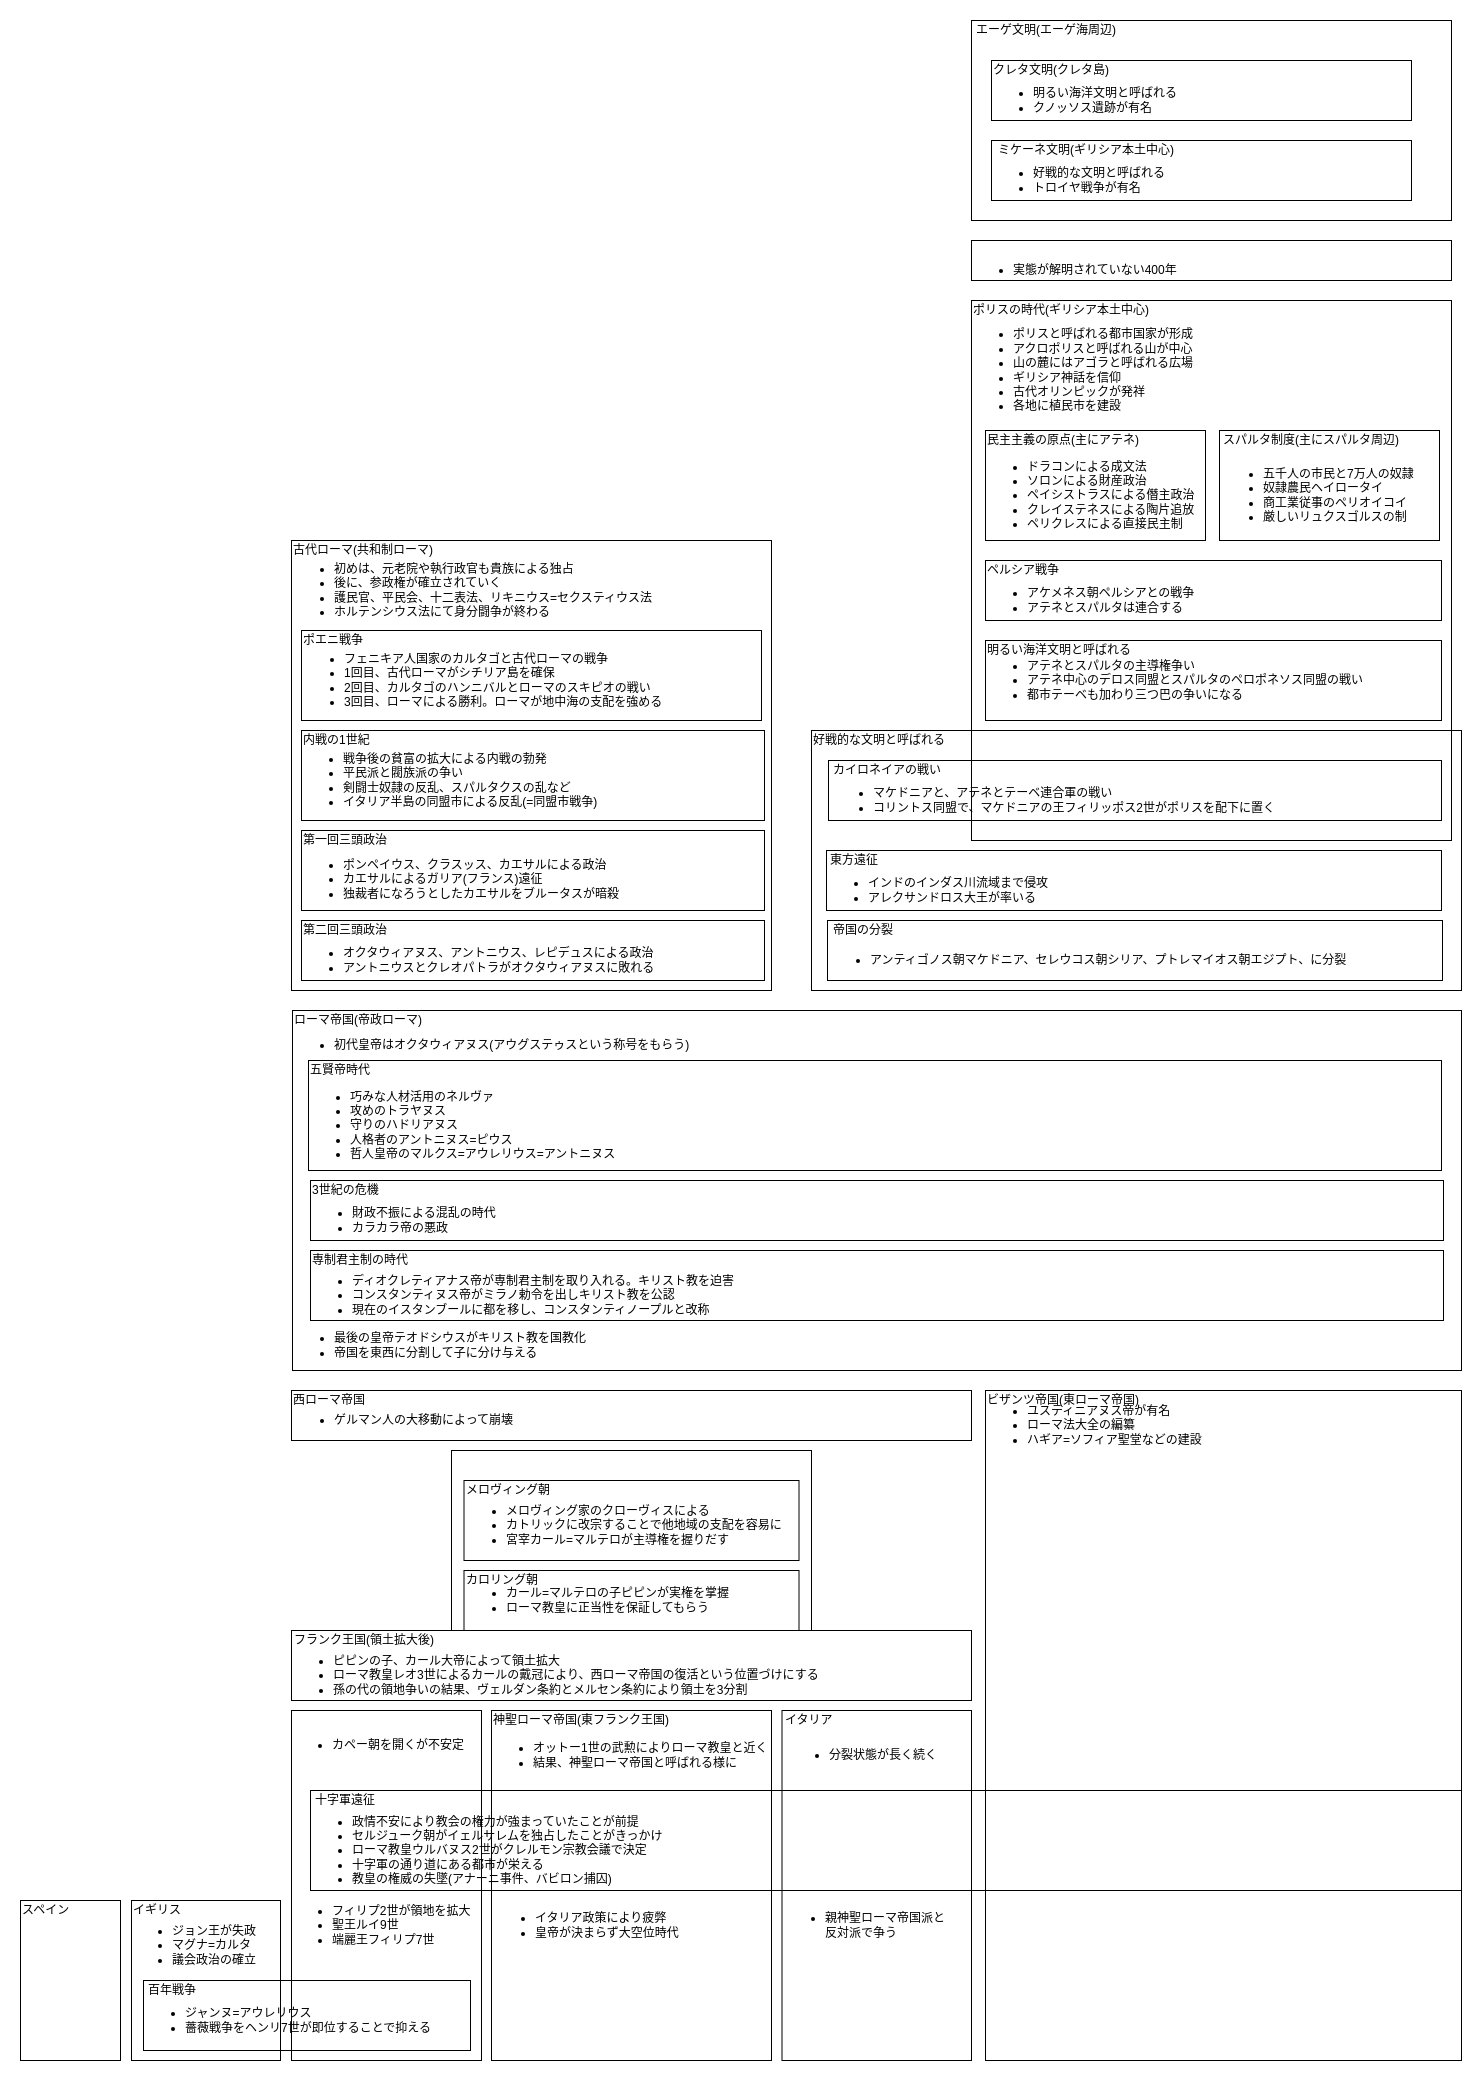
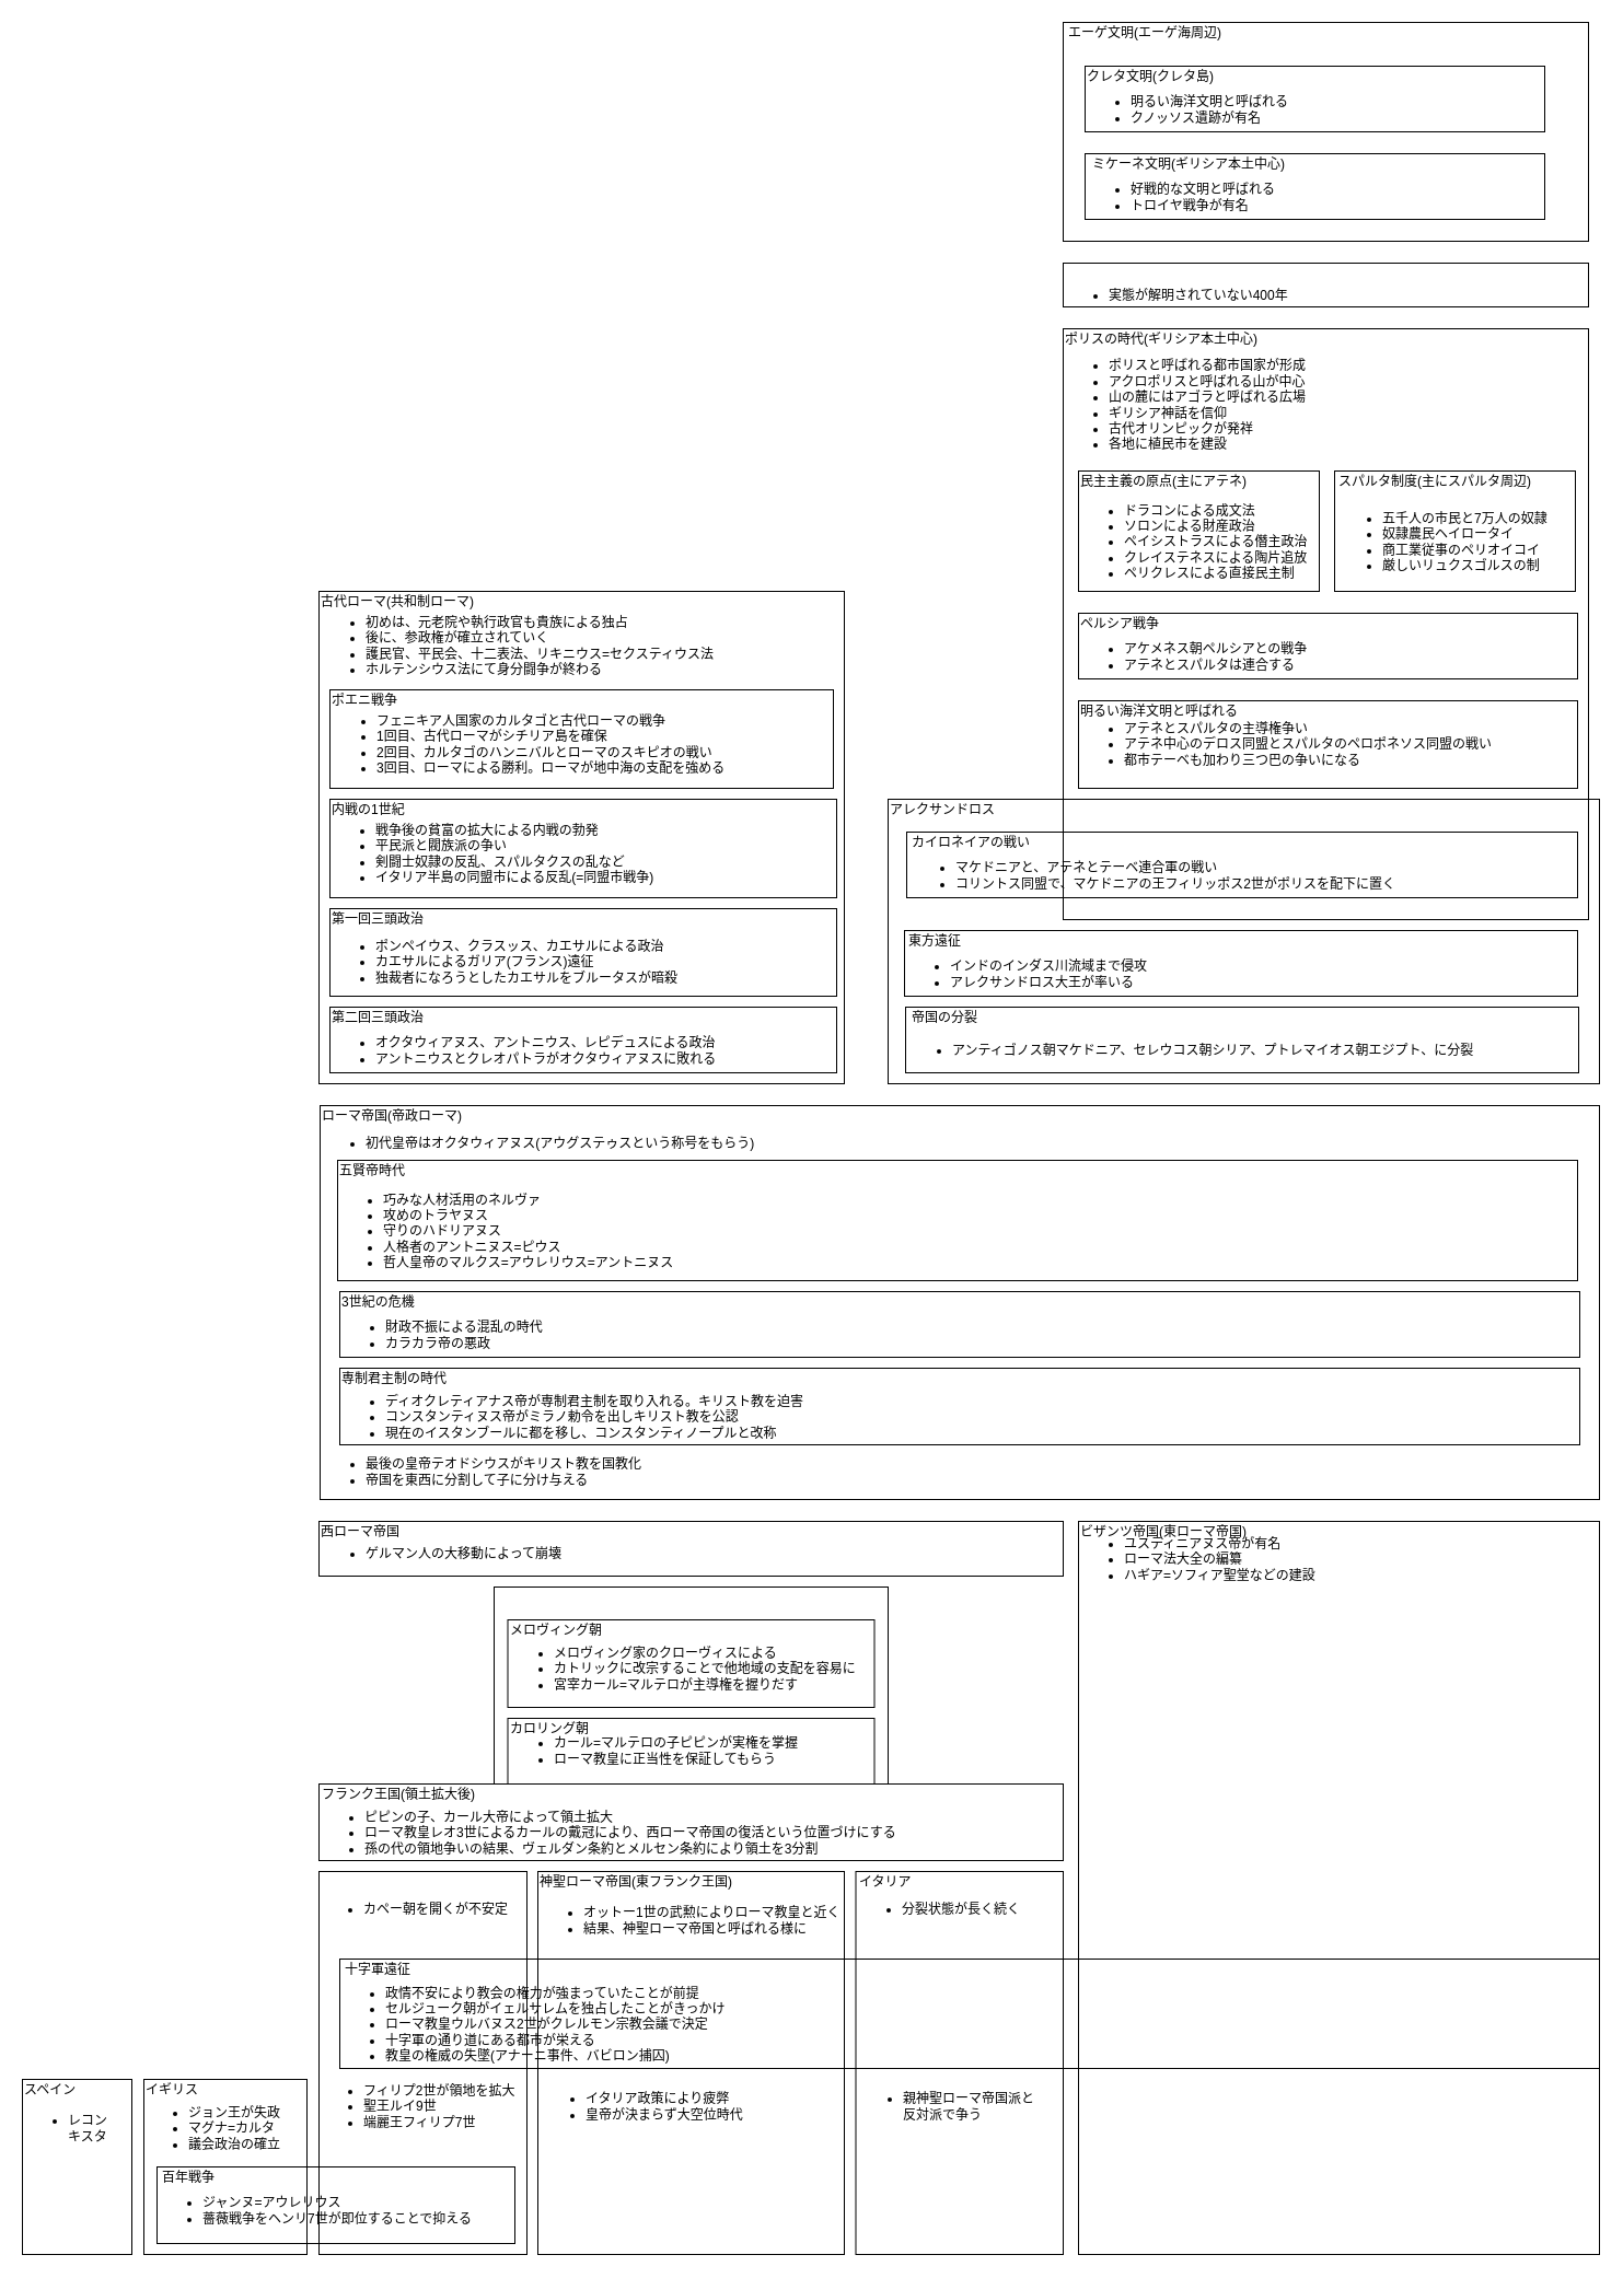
- <mxCell id="30" value="好戦的な文明と呼ばれる" style="text;html=1;strokeColor=none;fillColor=none;align=left;verticalAlign=middle;whiteSpace=wrap;rounded=0;" vertex="1" parent="1"><mxGeometry x="811" y="730" width="190" height="20" as="geometry" /></mxCell>
+ <mxCell id="30" value="アレクサンドロス" style="text;html=1;strokeColor=none;fillColor=none;align=left;verticalAlign=middle;whiteSpace=wrap;rounded=0;" vertex="1" parent="1"><mxGeometry x="811" y="730" width="190" height="20" as="geometry" /></mxCell>
- <mxCell id="86" value="&lt;ul&gt;&lt;li&gt;分裂状態が長く続く&lt;/li&gt;&lt;/ul&gt;" style="text;html=1;strokeColor=none;fillColor=none;align=left;verticalAlign=middle;whiteSpace=wrap;rounded=0;" vertex="1" parent="1"><mxGeometry x="786.5" y="1745" width="169.5" height="20" as="geometry" /></mxCell>
+ <mxCell id="86" value="&lt;ul&gt;&lt;li&gt;分裂状態が長く続く&lt;/li&gt;&lt;/ul&gt;" style="text;html=1;strokeColor=none;fillColor=none;align=left;verticalAlign=middle;whiteSpace=wrap;rounded=0;" vertex="1" parent="1"><mxGeometry x="781.5" y="1735" width="169.5" height="20" as="geometry" /></mxCell>
+ <mxCell id="102" value="&lt;ul&gt;&lt;li&gt;レコンキスタ&lt;/li&gt;&lt;/ul&gt;" style="text;html=1;strokeColor=none;fillColor=none;align=left;verticalAlign=middle;whiteSpace=wrap;rounded=0;" vertex="1" parent="1"><mxGeometry x="20" y="1920" width="80" height="50" as="geometry" /></mxCell>
